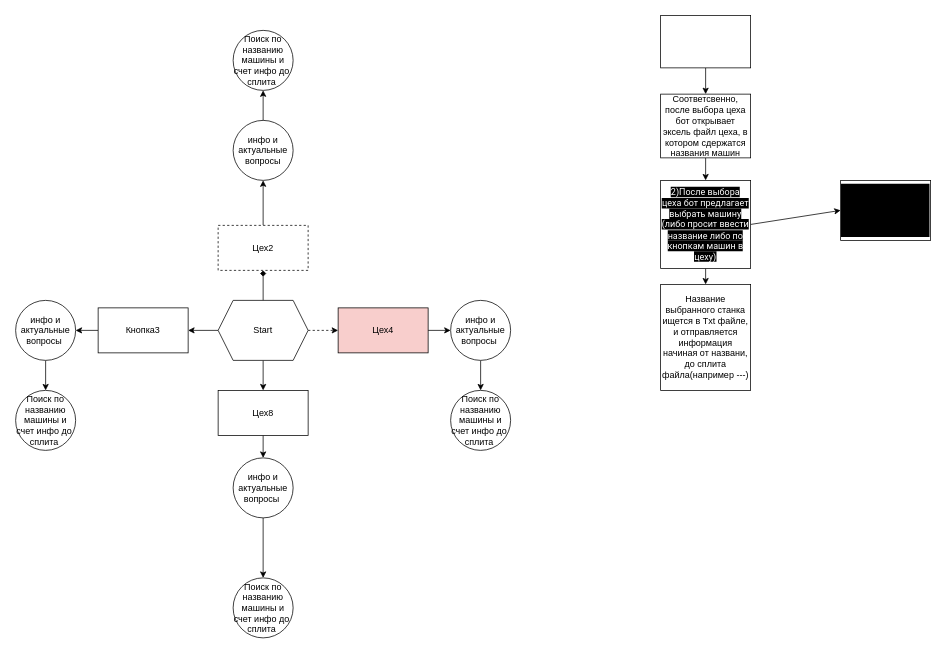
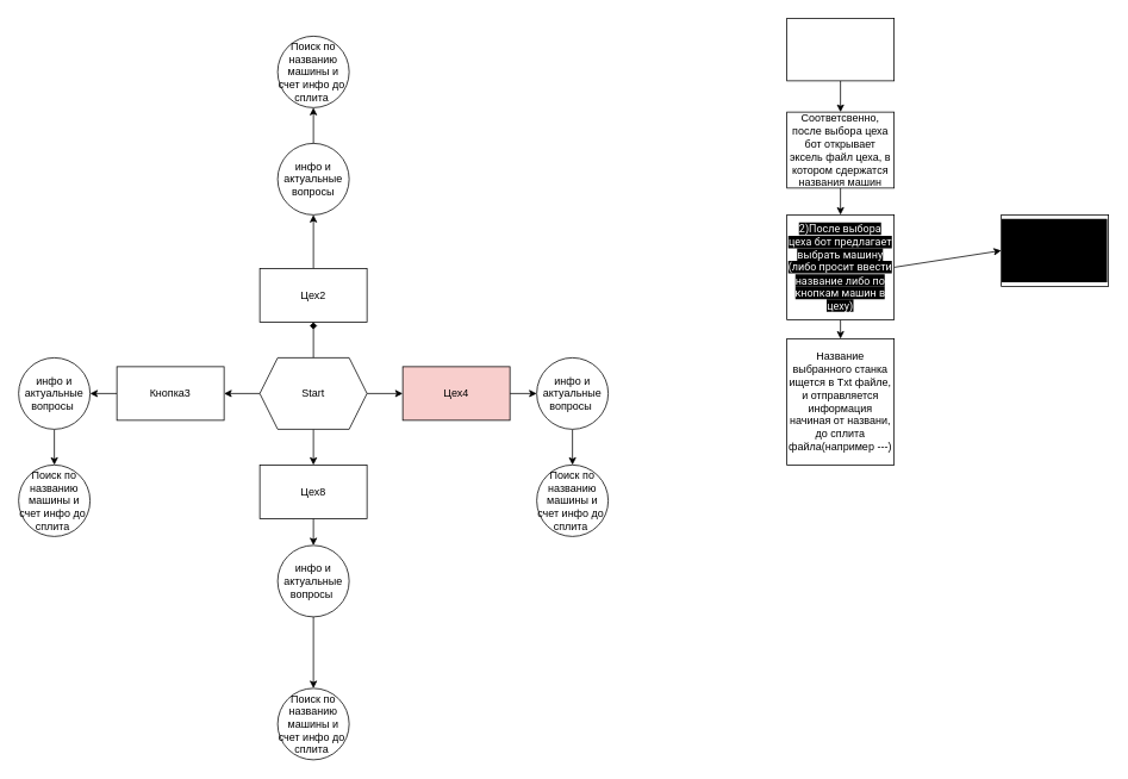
- <mxCell id="10" value="Цех2&lt;br&gt;" style="whiteSpace=wrap;html=1;dashed=1;" vertex="1" parent="1"><mxGeometry x="290" y="300" width="120" height="60" as="geometry" /></mxCell>
+ <mxCell id="10" value="Цех2&lt;br&gt;" style="whiteSpace=wrap;html=1;" vertex="1" parent="1"><mxGeometry x="290" y="300" width="120" height="60" as="geometry" /></mxCell>
- <mxCell id="5" value="" style="edgeStyle=none;html=1;dashed=1;" edge="1" parent="1" source="6" target="14"><mxGeometry relative="1" as="geometry" /></mxCell>
+ <mxCell id="5" value="" style="edgeStyle=none;html=1;" edge="1" parent="1" source="6" target="14"><mxGeometry relative="1" as="geometry" /></mxCell>
